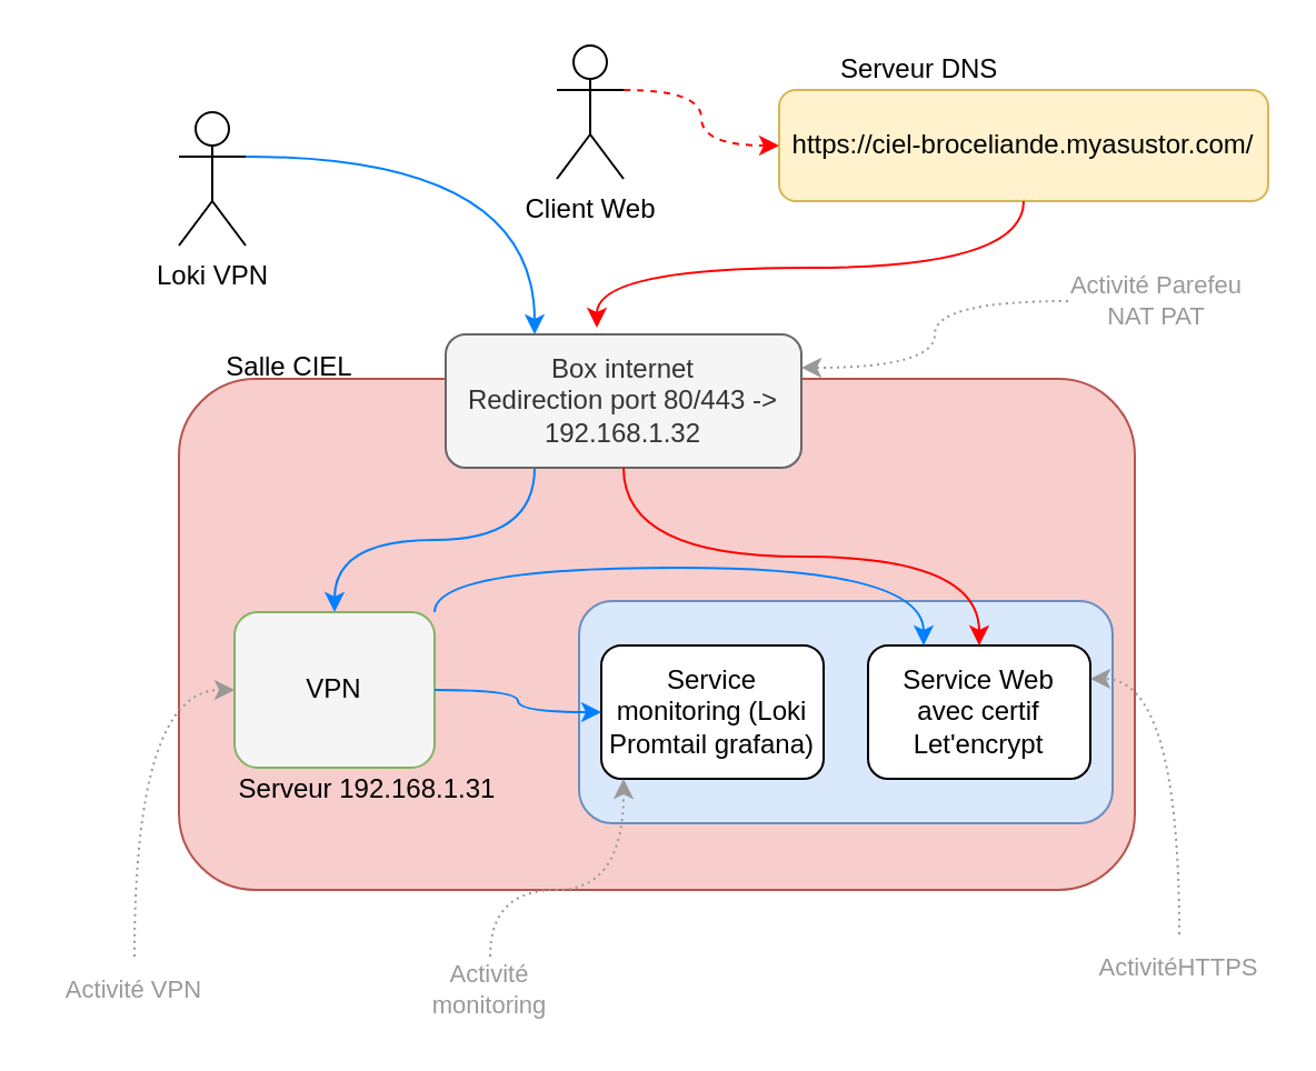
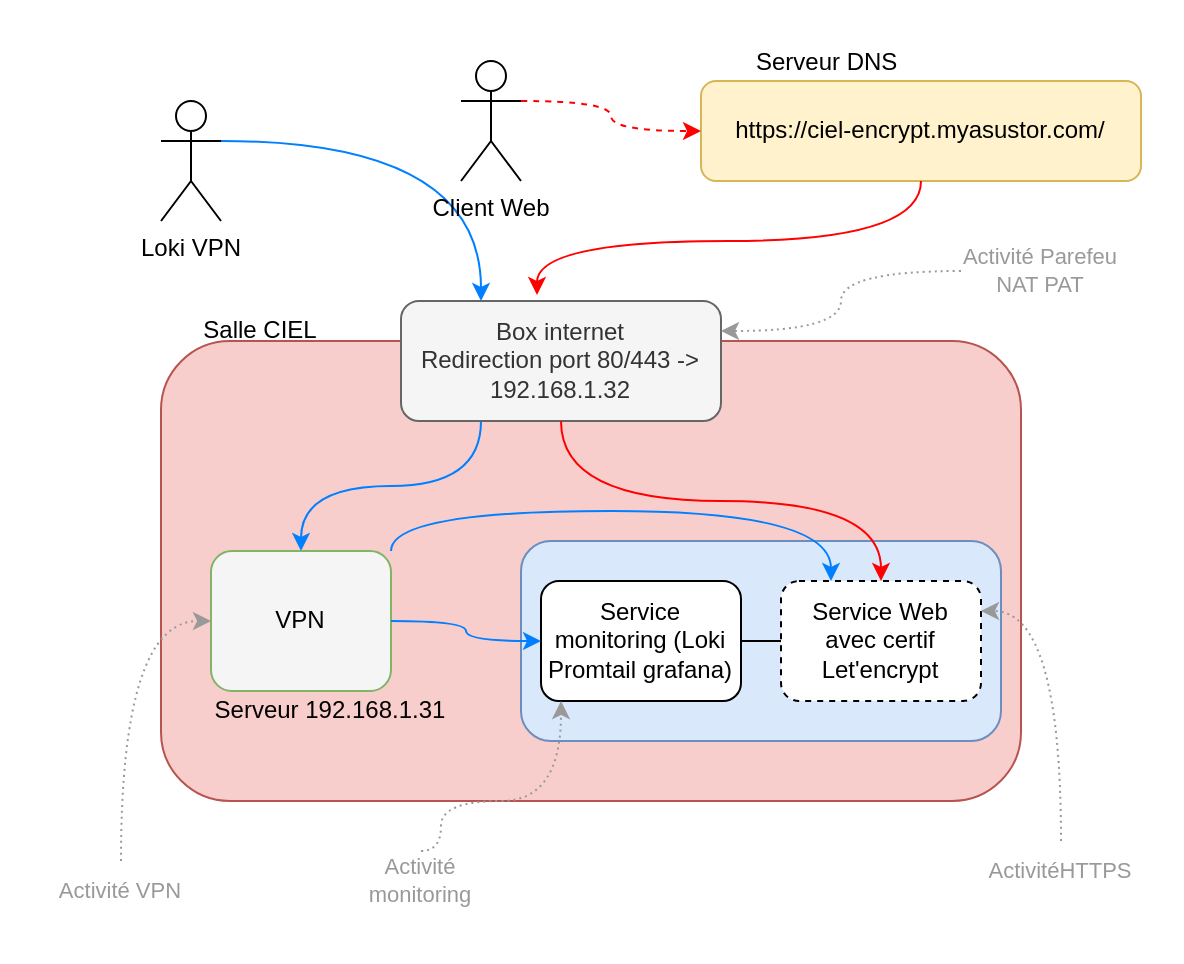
- <mxCell id="15" value="Client Web" style="shape=umlActor;verticalLabelPosition=bottom;verticalAlign=top;html=1;outlineConnect=0;" parent="1" vertex="1"><mxGeometry x="250" y="20" width="30" height="60" as="geometry" /></mxCell>
+ <mxCell id="15" value="Client Web" style="shape=umlActor;verticalLabelPosition=bottom;verticalAlign=top;html=1;outlineConnect=0;" parent="1" vertex="1"><mxGeometry x="230" y="30" width="30" height="60" as="geometry" /></mxCell>
- <mxCell id="10" value="https://ciel-broceliande.myasustor.com/" style="rounded=1;whiteSpace=wrap;html=1;fillColor=#fff2cc;strokeColor=#d6b656;" parent="9" vertex="1"><mxGeometry y="10" width="220" height="50" as="geometry" /></mxCell>
+ <mxCell id="10" value="https://ciel-encrypt.myasustor.com/" style="rounded=1;whiteSpace=wrap;html=1;fillColor=#fff2cc;strokeColor=#d6b656;" parent="9" vertex="1"><mxGeometry y="10" width="220" height="50" as="geometry" /></mxCell>
+ <mxCell id="20" style="edgeStyle=orthogonalEdgeStyle;rounded=0;orthogonalLoop=1;jettySize=auto;html=1;exitX=1;exitY=0.5;exitDx=0;exitDy=0;entryX=0;entryY=0.5;entryDx=0;entryDy=0;endArrow=none;startFill=0;" edge="1" parent="17" source="21" target="19"><mxGeometry relative="1" as="geometry" /></mxCell>
- <mxCell id="19" value="Service Web&lt;br&gt;avec certif&lt;br&gt;Let'encrypt" style="rounded=1;whiteSpace=wrap;html=1;" parent="17" vertex="1"><mxGeometry x="130" y="20" width="100" height="60" as="geometry" /></mxCell>
+ <mxCell id="19" value="Service Web&lt;br&gt;avec certif&lt;br&gt;Let'encrypt" style="rounded=1;whiteSpace=wrap;html=1;dashed=1;" parent="17" vertex="1"><mxGeometry x="130" y="20" width="100" height="60" as="geometry" /></mxCell>
- <mxCell id="32" value="&lt;font style=&quot;color: rgb(153, 153, 153);&quot;&gt;Activité monitoring&lt;/font&gt;" style="text;html=1;align=center;verticalAlign=middle;whiteSpace=wrap;rounded=0;fontFamily=Helvetica;fontSize=11;fontColor=default;labelBackgroundColor=default;" parent="1" vertex="1"><mxGeometry x="180" y="430" width="80" height="30" as="geometry" /></mxCell>
+ <mxCell id="32" value="&lt;font style=&quot;color: rgb(153, 153, 153);&quot;&gt;Activité monitoring&lt;/font&gt;" style="text;html=1;align=center;verticalAlign=middle;whiteSpace=wrap;rounded=0;fontFamily=Helvetica;fontSize=11;fontColor=default;labelBackgroundColor=default;" parent="1" vertex="1"><mxGeometry x="170" y="425" width="80" height="30" as="geometry" /></mxCell>
